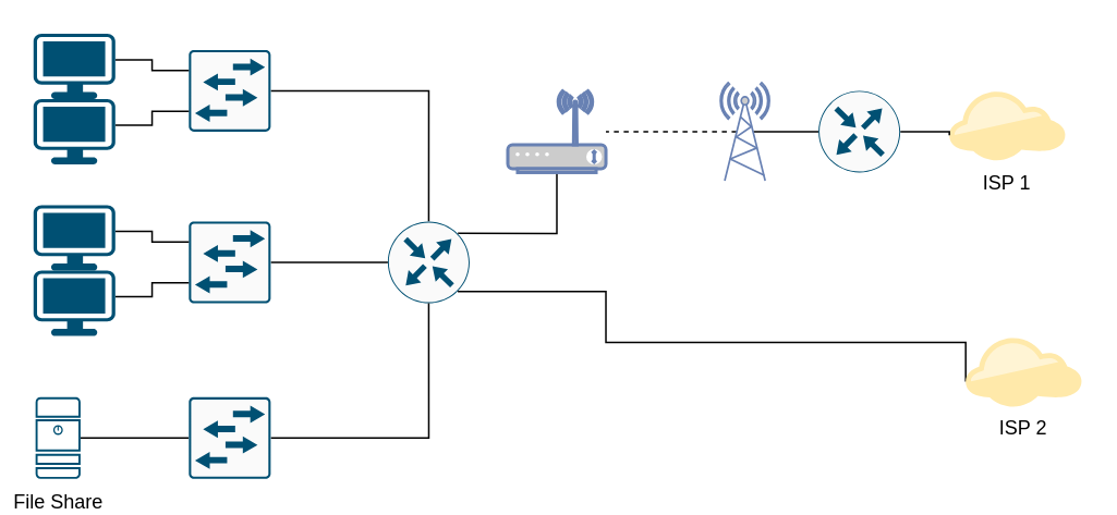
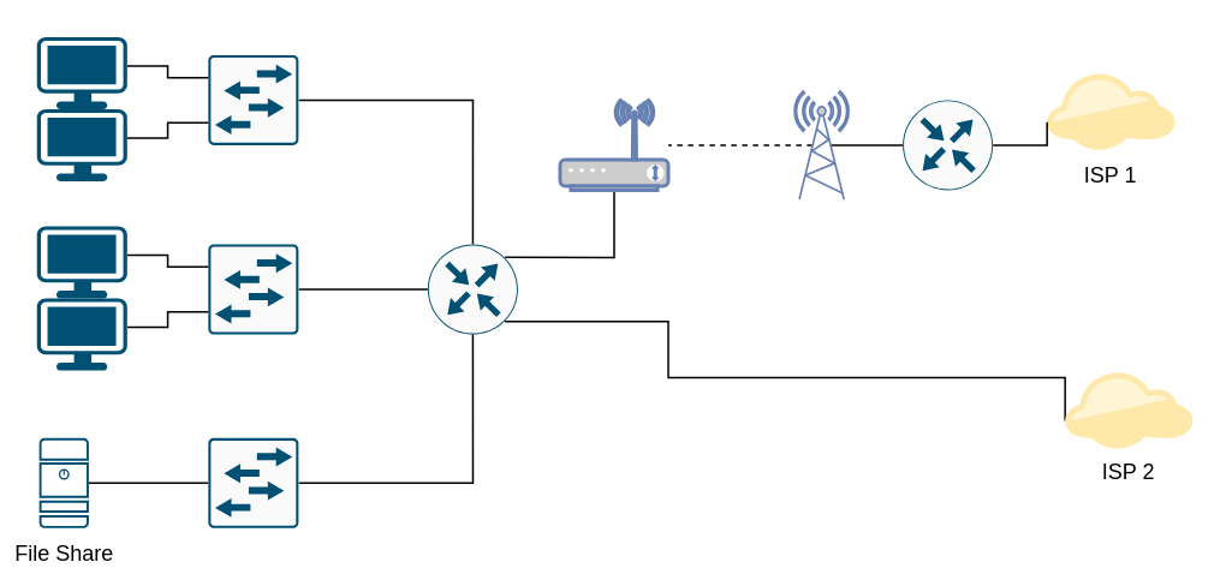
- <mxCell id="2" value="ISP 1" style="points=[[0,0.64,0],[0.2,0.15,0],[0.4,0.01,0],[0.79,0.25,0],[1,0.65,0],[0.8,0.86,0],[0.41,1,0],[0.16,0.86,0]];verticalLabelPosition=bottom;sketch=0;html=1;verticalAlign=top;aspect=fixed;align=center;pointerEvents=1;shape=mxgraph.cisco19.cloud2;fillColor=#FFE9AA;strokeColor=none;" parent="1" vertex="1"><mxGeometry x="580" y="55" width="70.83" height="42.5" as="geometry" /></mxCell>
+ <mxCell id="2" value="ISP 1" style="points=[[0,0.64,0],[0.2,0.15,0],[0.4,0.01,0],[0.79,0.25,0],[1,0.65,0],[0.8,0.86,0],[0.41,1,0],[0.16,0.86,0]];verticalLabelPosition=bottom;sketch=0;html=1;verticalAlign=top;aspect=fixed;align=center;pointerEvents=1;shape=mxgraph.cisco19.cloud2;fillColor=#FFE9AA;strokeColor=none;" parent="1" vertex="1"><mxGeometry x="580" y="40" width="70.83" height="42.5" as="geometry" /></mxCell>
